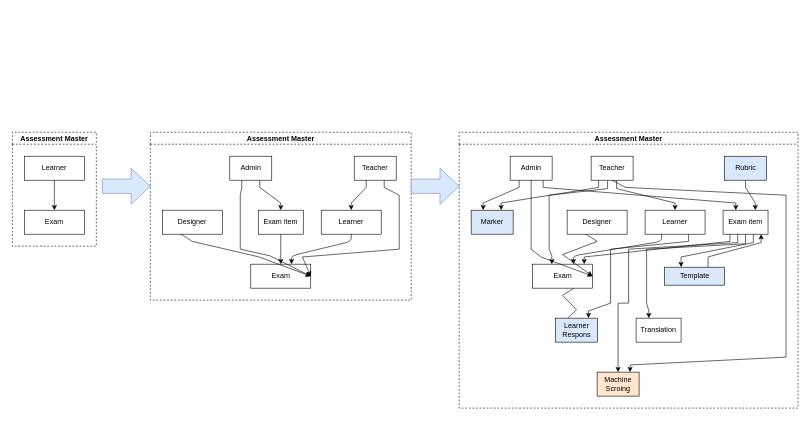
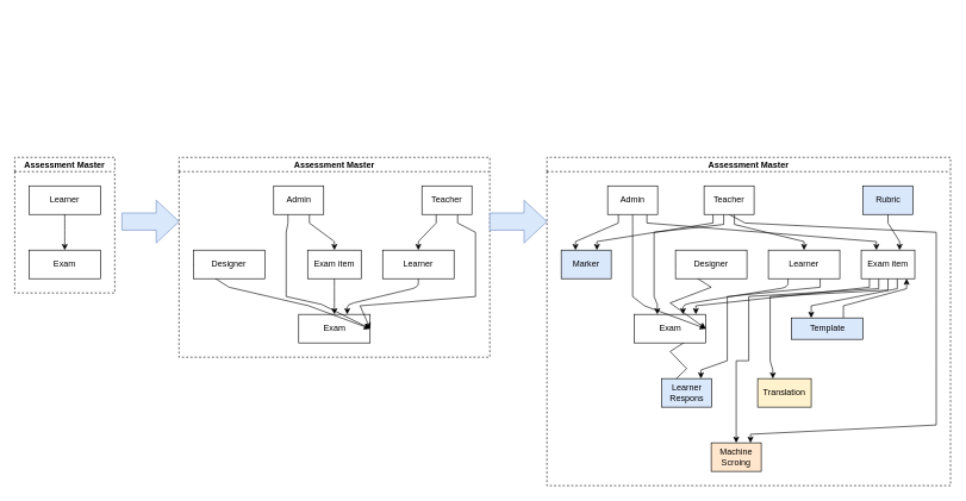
- <mxCell id="54" value="Translation" style="whiteSpace=wrap;html=1;" vertex="1" parent="25"><mxGeometry x="295" y="310" width="75" height="40" as="geometry" /></mxCell>
+ <mxCell id="54" value="Translation" style="whiteSpace=wrap;html=1;fillColor=#fff2cc;" vertex="1" parent="25"><mxGeometry x="295" y="310" width="75" height="40" as="geometry" /></mxCell>
